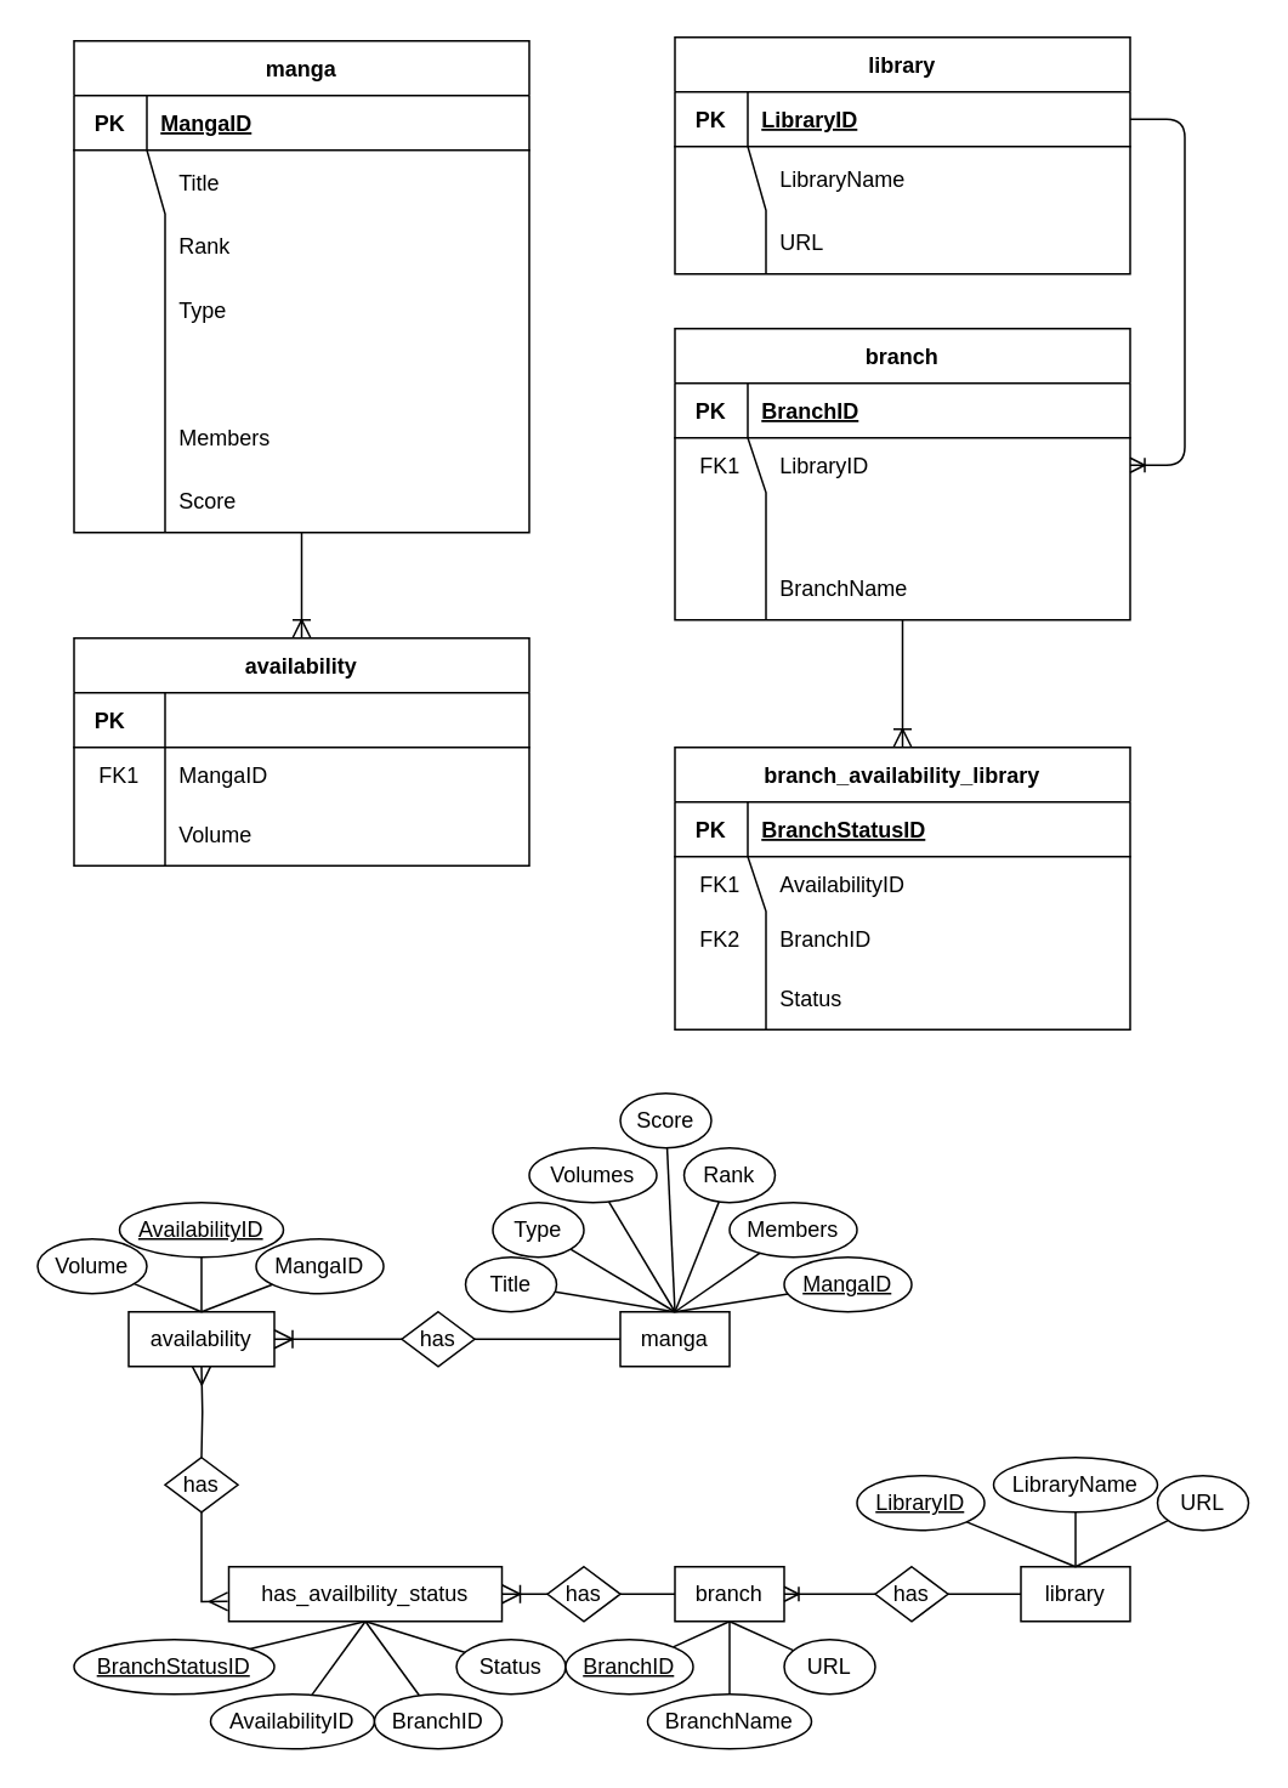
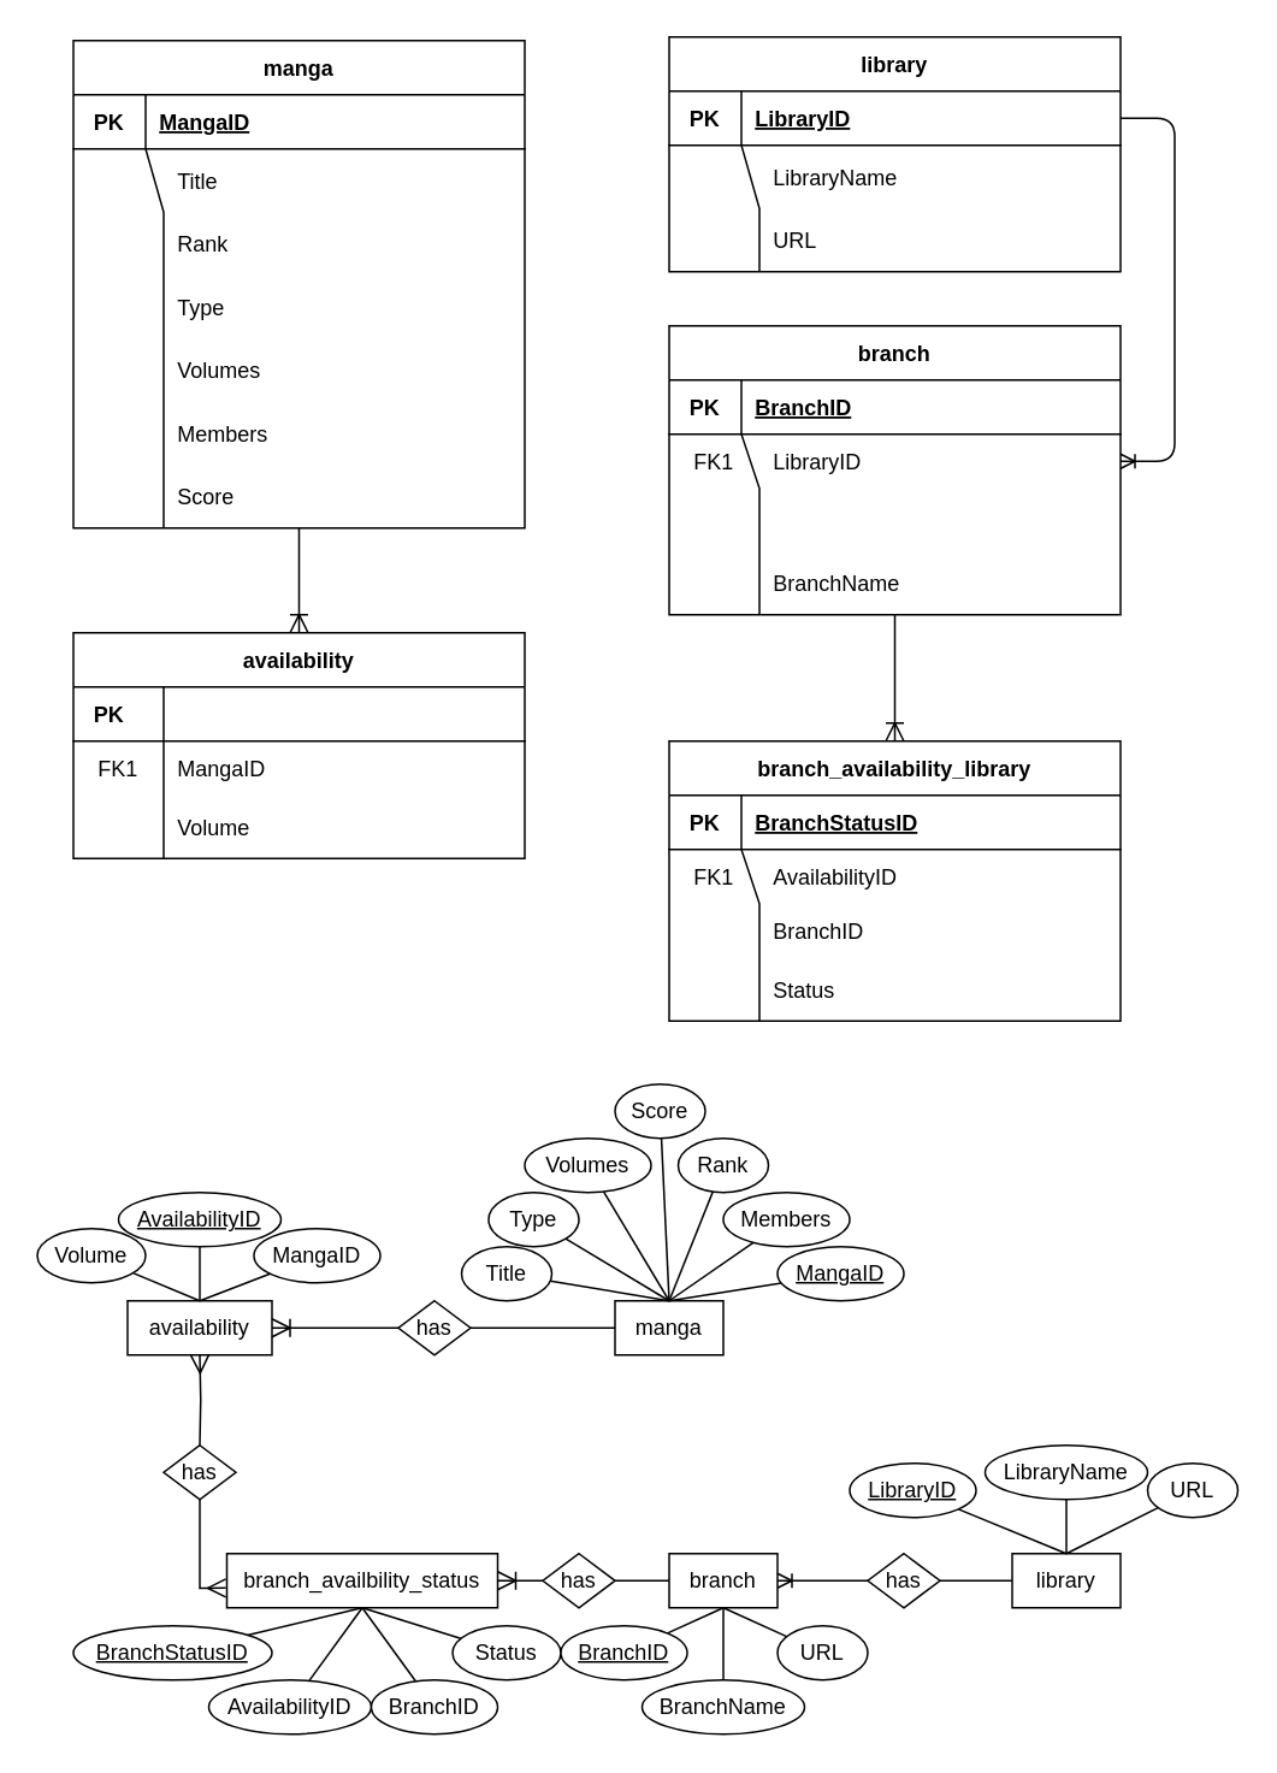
+ <mxCell id="40" value="Volumes" style="shape=partialRectangle;overflow=hidden;connectable=0;fillColor=none;top=0;left=0;bottom=0;right=0;align=left;spacingLeft=6;" parent="38" vertex="1"><mxGeometry x="50" width="200" height="35" as="geometry"><mxRectangle width="200" height="35" as="alternateBounds" /></mxGeometry></mxCell>
- <mxCell id="64" value="FK2" style="shape=partialRectangle;overflow=hidden;connectable=0;fillColor=none;top=0;left=0;bottom=0;right=0;" parent="63" vertex="1"><mxGeometry width="50" height="30" as="geometry"><mxRectangle width="50" height="30" as="alternateBounds" /></mxGeometry></mxCell>
- <mxCell id="74" value="has_availbility_status" style="rounded=0;whiteSpace=wrap;html=1;" vertex="1" parent="1"><mxGeometry x="125" y="860" width="150" height="30" as="geometry" /></mxCell>
+ <mxCell id="74" value="branch_availbility_status" style="rounded=0;whiteSpace=wrap;html=1;" vertex="1" parent="1"><mxGeometry x="125" y="860" width="150" height="30" as="geometry" /></mxCell>
